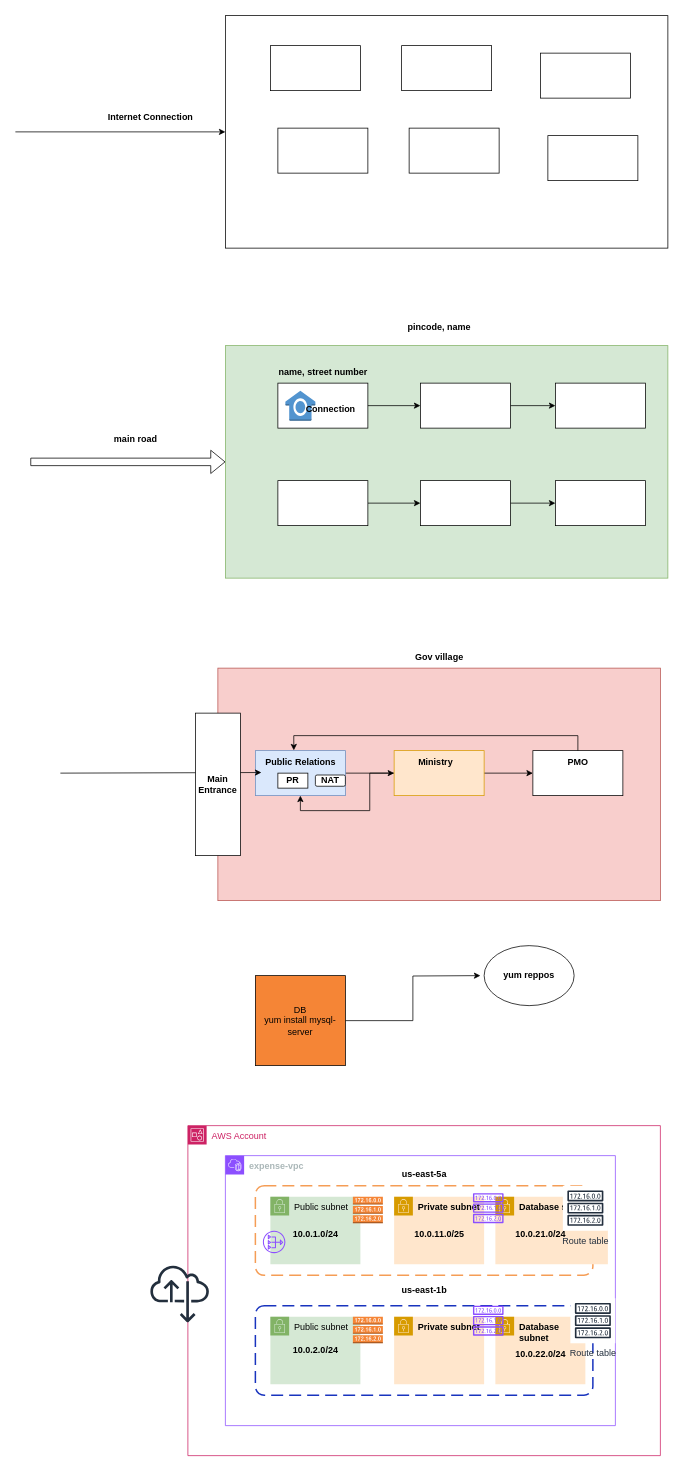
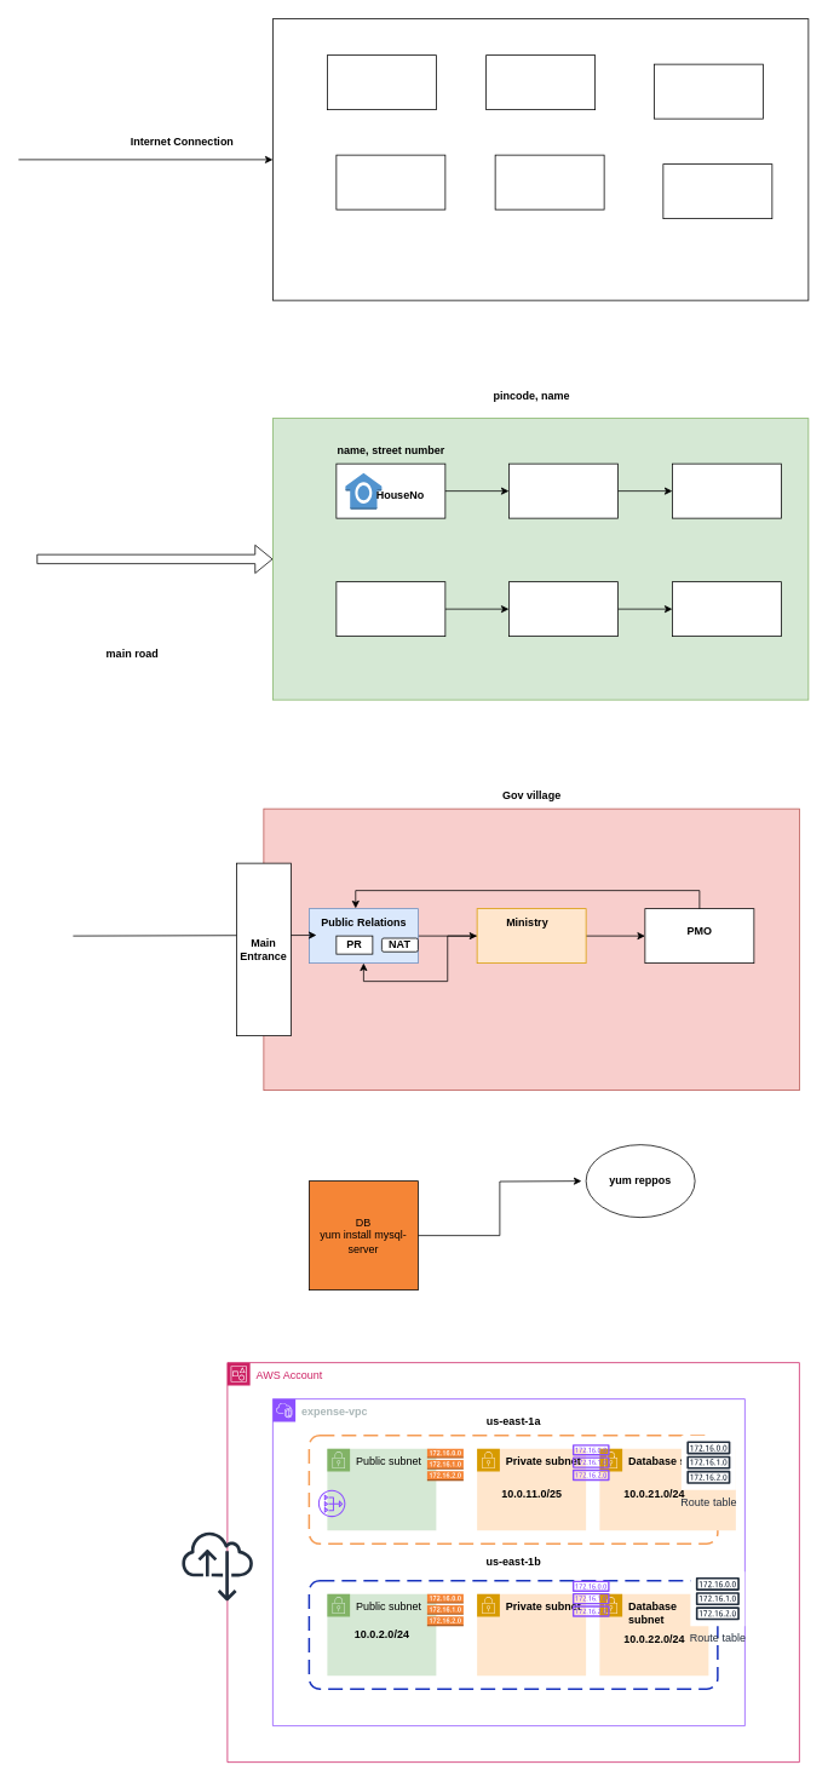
- <mxCell id="24" value="&lt;b&gt;Connection&lt;/b&gt;" style="text;html=1;align=center;verticalAlign=middle;resizable=0;points=[];autosize=1;strokeColor=none;fillColor=none;" vertex="1" parent="1"><mxGeometry x="400" y="530" width="80" height="30" as="geometry" /></mxCell>
+ <mxCell id="24" value="&lt;b&gt;HouseNo&lt;/b&gt;" style="text;html=1;align=center;verticalAlign=middle;resizable=0;points=[];autosize=1;strokeColor=none;fillColor=none;" vertex="1" parent="1"><mxGeometry x="400" y="530" width="80" height="30" as="geometry" /></mxCell>
- <mxCell id="27" value="&lt;b&gt;main road&lt;/b&gt;" style="text;html=1;align=center;verticalAlign=middle;resizable=0;points=[];autosize=1;strokeColor=none;fillColor=none;" vertex="1" parent="1"><mxGeometry x="140" y="570" width="80" height="30" as="geometry" /></mxCell>
+ <mxCell id="27" value="&lt;b&gt;main road&lt;/b&gt;" style="text;html=1;align=center;verticalAlign=middle;resizable=0;points=[];autosize=1;strokeColor=none;fillColor=none;" vertex="1" parent="1"><mxGeometry x="105" y="705" width="80" height="30" as="geometry" /></mxCell>
- <mxCell id="38" value="&lt;b&gt;PMO&lt;/b&gt;" style="text;html=1;align=center;verticalAlign=middle;resizable=0;points=[];autosize=1;strokeColor=none;fillColor=none;" vertex="1" parent="1"><mxGeometry x="745" y="1000" width="50" height="30" as="geometry" /></mxCell>
+ <mxCell id="38" value="&lt;b&gt;PMO&lt;/b&gt;" style="text;html=1;align=center;verticalAlign=middle;resizable=0;points=[];autosize=1;strokeColor=none;fillColor=none;" vertex="1" parent="1"><mxGeometry x="745" y="1010" width="50" height="30" as="geometry" /></mxCell>
- <mxCell id="52" value="&lt;b&gt;us-east-5a&lt;/b&gt;" style="text;html=1;align=center;verticalAlign=middle;resizable=0;points=[];autosize=1;strokeColor=none;fillColor=none;" vertex="1" parent="49"><mxGeometry x="225" y="10" width="80" height="30" as="geometry" /></mxCell>
+ <mxCell id="52" value="&lt;b&gt;us-east-1a&lt;/b&gt;" style="text;html=1;align=center;verticalAlign=middle;resizable=0;points=[];autosize=1;strokeColor=none;fillColor=none;" vertex="1" parent="49"><mxGeometry x="225" y="10" width="80" height="30" as="geometry" /></mxCell>
- <mxCell id="55" value="&lt;b&gt;10.0.1.0/24&lt;/b&gt;" style="text;html=1;align=center;verticalAlign=middle;resizable=0;points=[];autosize=1;strokeColor=none;fillColor=none;" vertex="1" parent="54"><mxGeometry x="20" y="35.25" width="80" height="30" as="geometry" /></mxCell>
